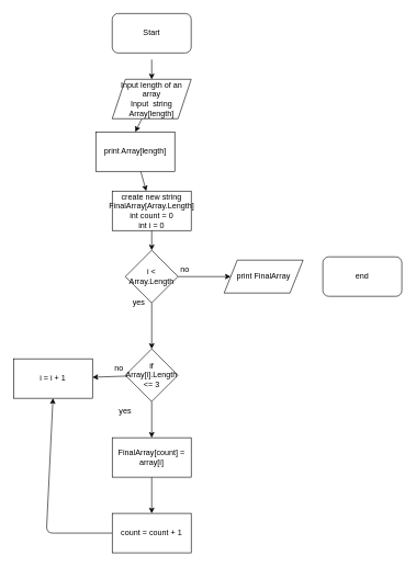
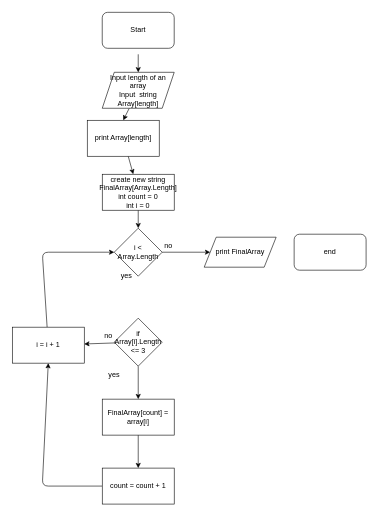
- <mxCell id="9" value="" style="edgeStyle=none;html=1;entryX=0.5;entryY=0;entryDx=0;entryDy=0;" edge="1" parent="1" source="11" target="14"><mxGeometry relative="1" as="geometry"><mxPoint x="230" y="510" as="targetPoint" /></mxGeometry></mxCell>
+ <mxCell id="25" style="edgeStyle=none;html=1;entryX=0;entryY=0.5;entryDx=0;entryDy=0;" edge="1" parent="1" source="26" target="11"><mxGeometry relative="1" as="geometry"><Array as="points"><mxPoint x="70" y="420" /></Array></mxGeometry></mxCell>
